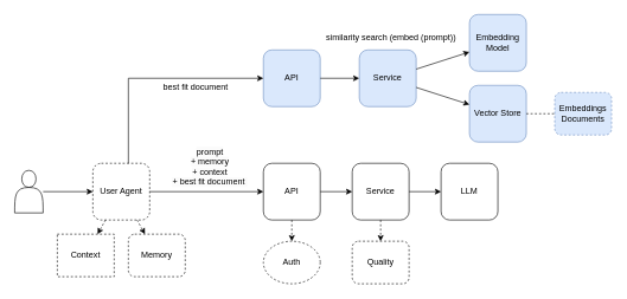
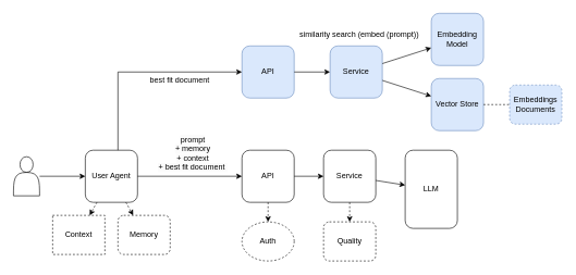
- <mxCell id="3" value="User Agent" style="rounded=1;whiteSpace=wrap;html=1;dashed=1;" vertex="1" parent="1"><mxGeometry x="130" y="230" width="80" height="80" as="geometry" /></mxCell>
+ <mxCell id="3" value="User Agent" style="rounded=1;whiteSpace=wrap;html=1;" vertex="1" parent="1"><mxGeometry x="130" y="230" width="80" height="80" as="geometry" /></mxCell>
- <mxCell id="5" value="LLM" style="rounded=1;whiteSpace=wrap;html=1;" vertex="1" parent="1"><mxGeometry x="620" y="230" width="80" height="80" as="geometry" /></mxCell>
+ <mxCell id="5" value="LLM" style="rounded=1;whiteSpace=wrap;html=1;" vertex="1" parent="1"><mxGeometry x="620" y="230" width="80" height="120" as="geometry" /></mxCell>
